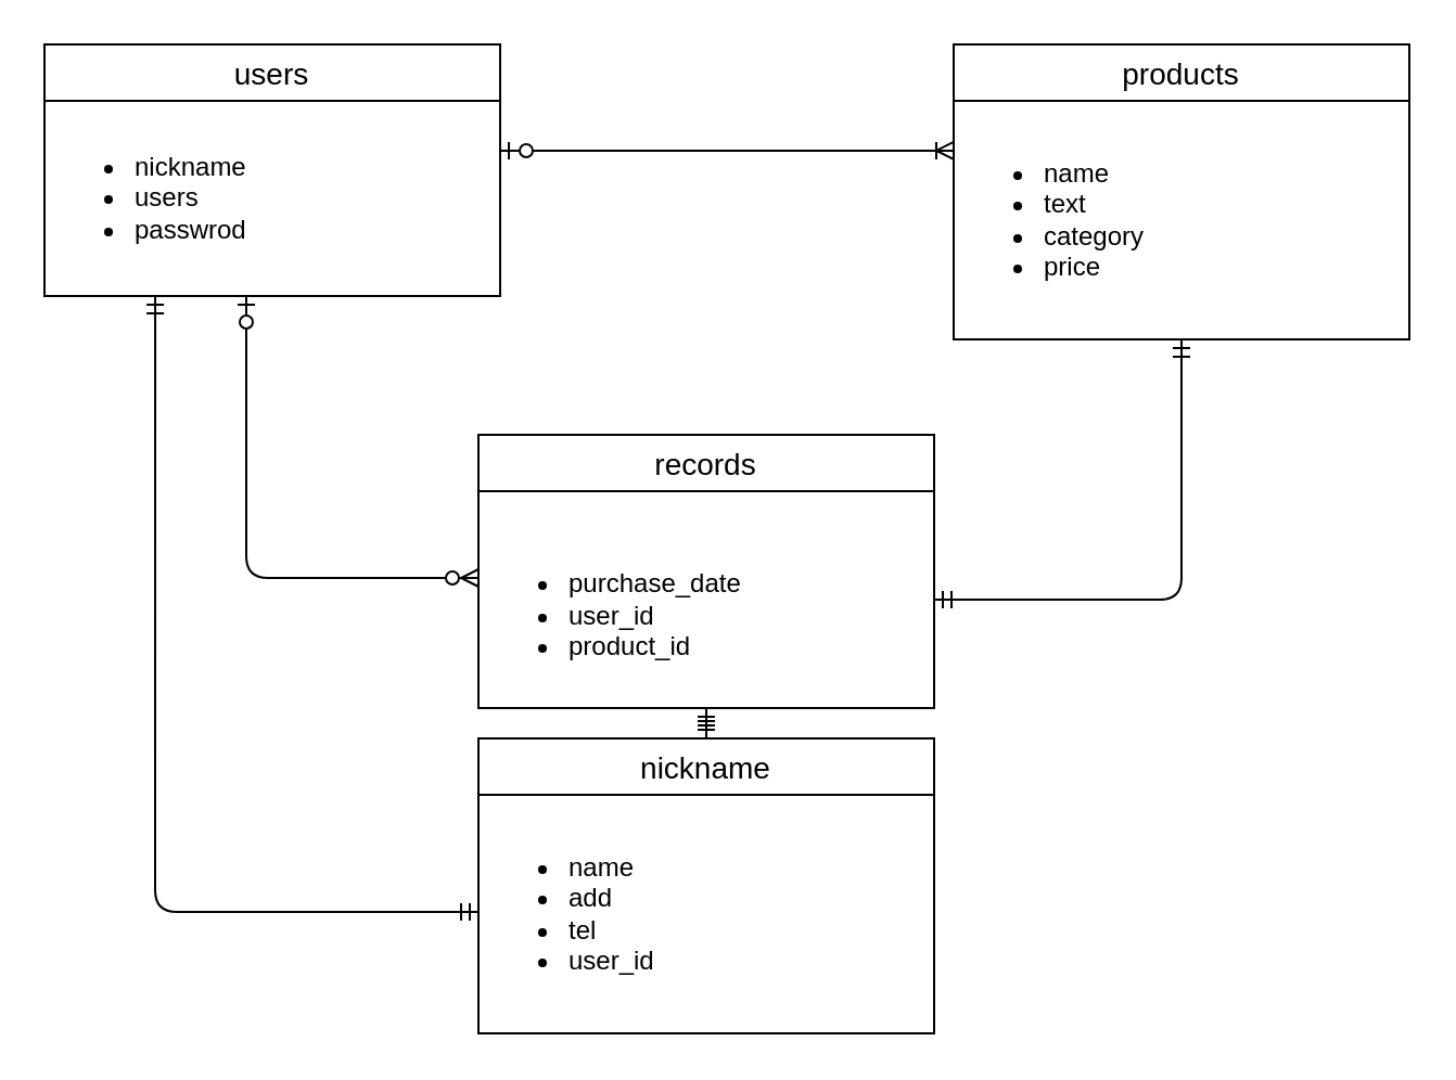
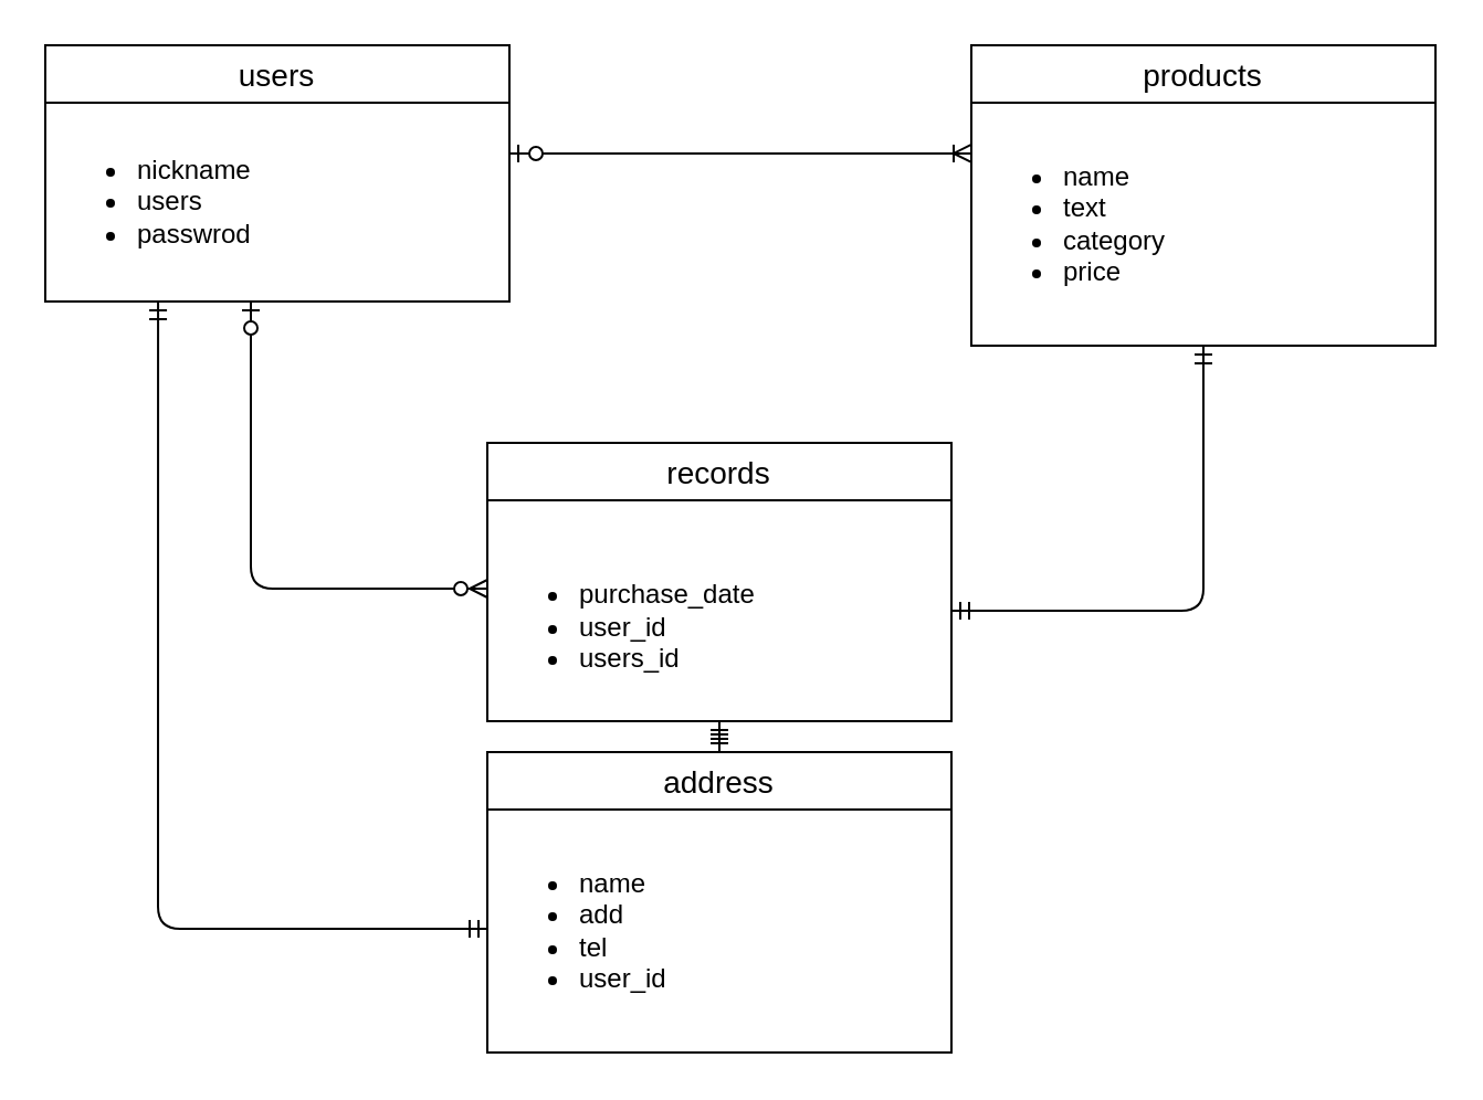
- <mxCell id="6" value="&lt;br&gt;&lt;ul&gt;&lt;li&gt;purchase_date&lt;/li&gt;&lt;li&gt;user_id&lt;/li&gt;&lt;li&gt;product_id&lt;/li&gt;&lt;/ul&gt;" style="text;html=1;align=left;verticalAlign=middle;resizable=0;points=[];autosize=1;" vertex="1" parent="5"><mxGeometry y="26" width="210" height="100" as="geometry" /></mxCell>
+ <mxCell id="6" value="&lt;br&gt;&lt;ul&gt;&lt;li&gt;purchase_date&lt;/li&gt;&lt;li&gt;user_id&lt;/li&gt;&lt;li&gt;users_id&lt;/li&gt;&lt;/ul&gt;" style="text;html=1;align=left;verticalAlign=middle;resizable=0;points=[];autosize=1;" vertex="1" parent="5"><mxGeometry y="26" width="210" height="100" as="geometry" /></mxCell>
- <mxCell id="7" value="nickname" style="swimlane;fontStyle=0;childLayout=stackLayout;horizontal=1;startSize=26;horizontalStack=0;resizeParent=1;resizeParentMax=0;resizeLast=0;collapsible=1;marginBottom=0;align=center;fontSize=14;rounded=0;sketch=0;" vertex="1" parent="1"><mxGeometry x="220" y="340" width="210" height="136" as="geometry" /></mxCell>
+ <mxCell id="7" value="address" style="swimlane;fontStyle=0;childLayout=stackLayout;horizontal=1;startSize=26;horizontalStack=0;resizeParent=1;resizeParentMax=0;resizeLast=0;collapsible=1;marginBottom=0;align=center;fontSize=14;rounded=0;sketch=0;" vertex="1" parent="1"><mxGeometry x="220" y="340" width="210" height="136" as="geometry" /></mxCell>
